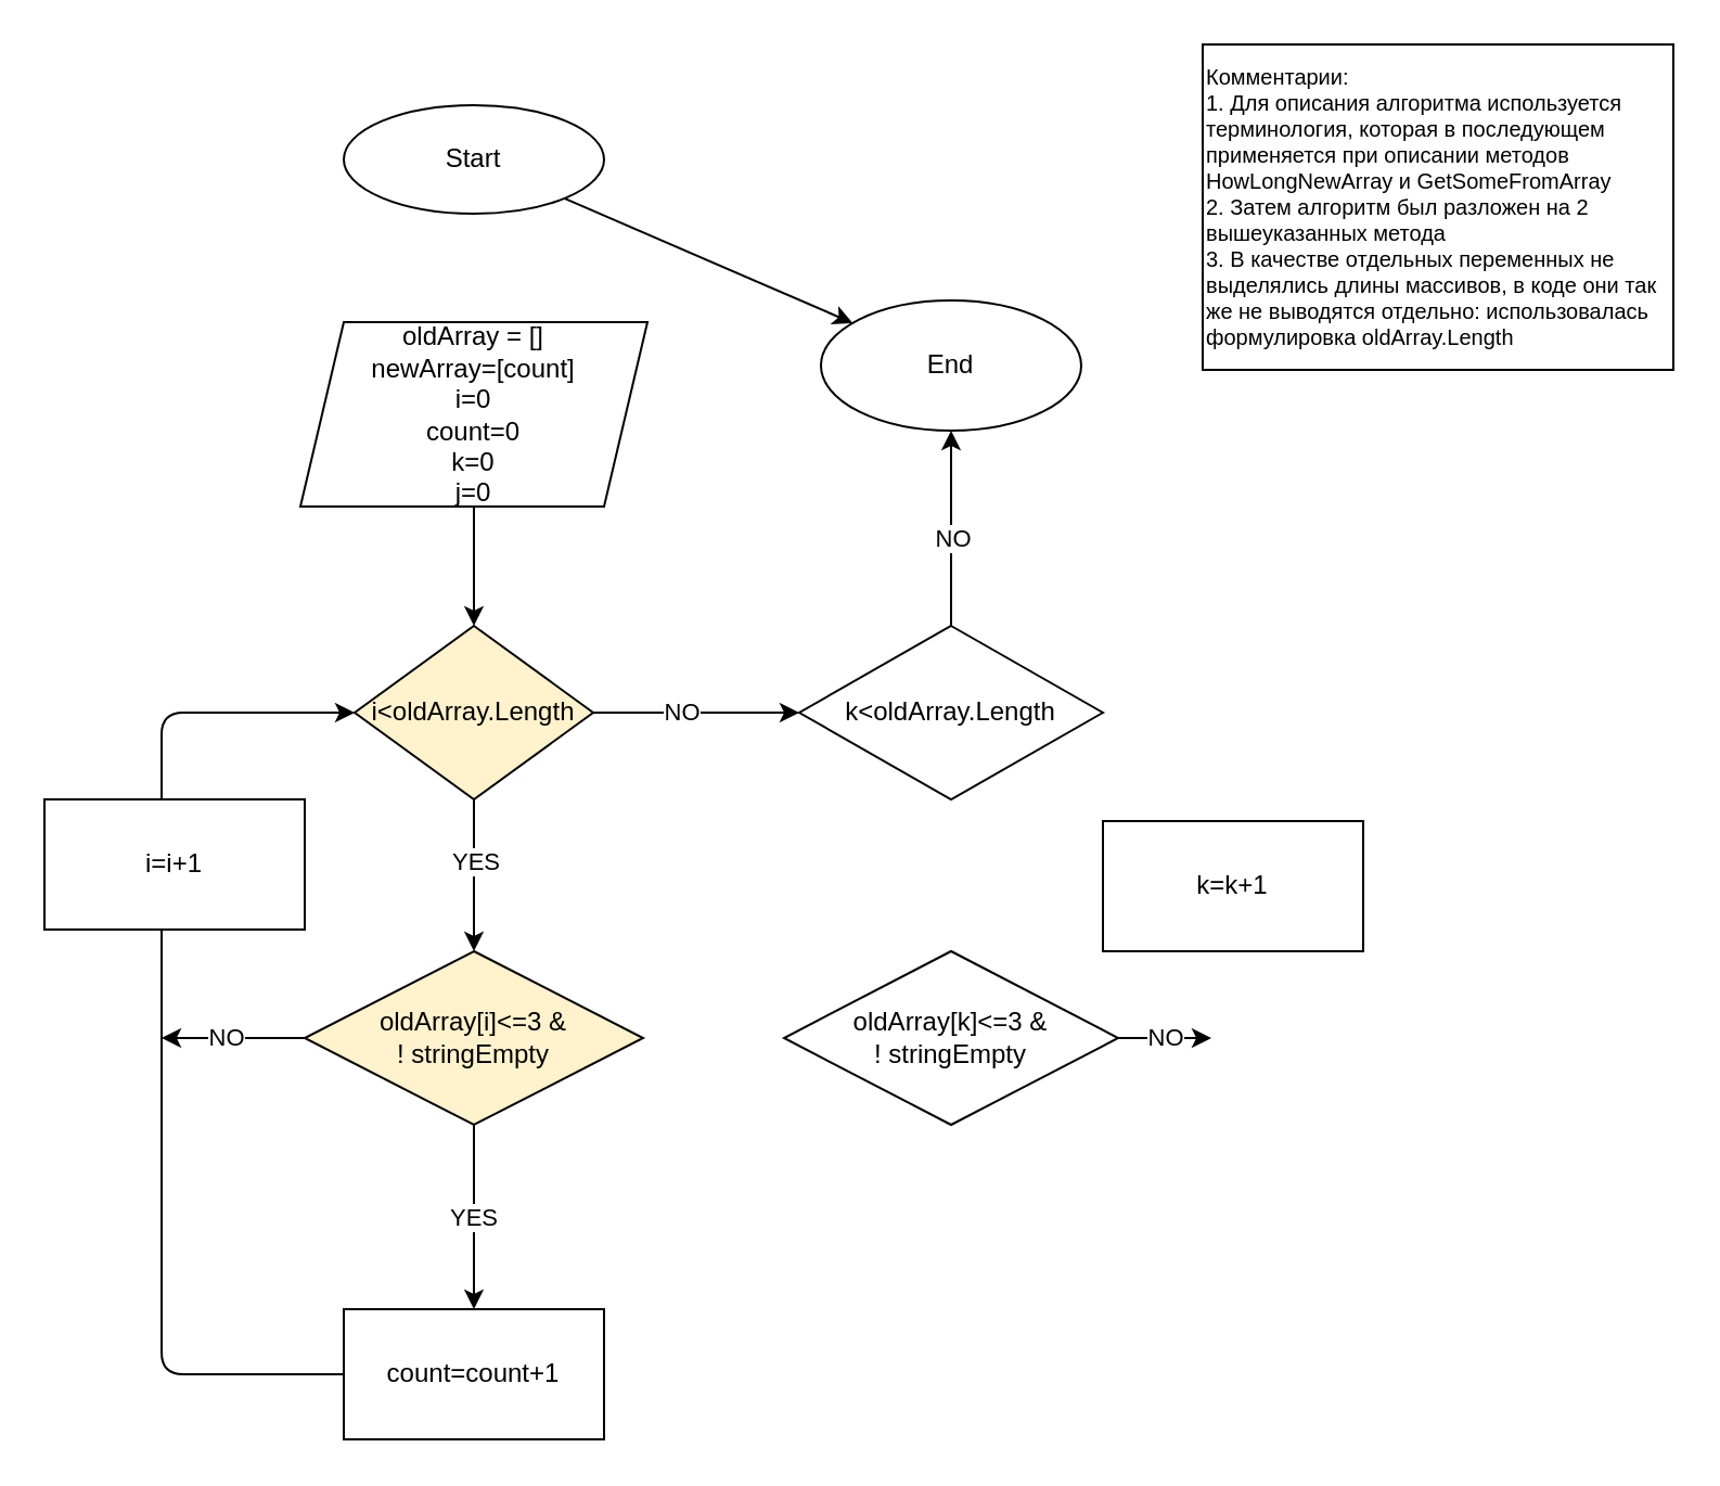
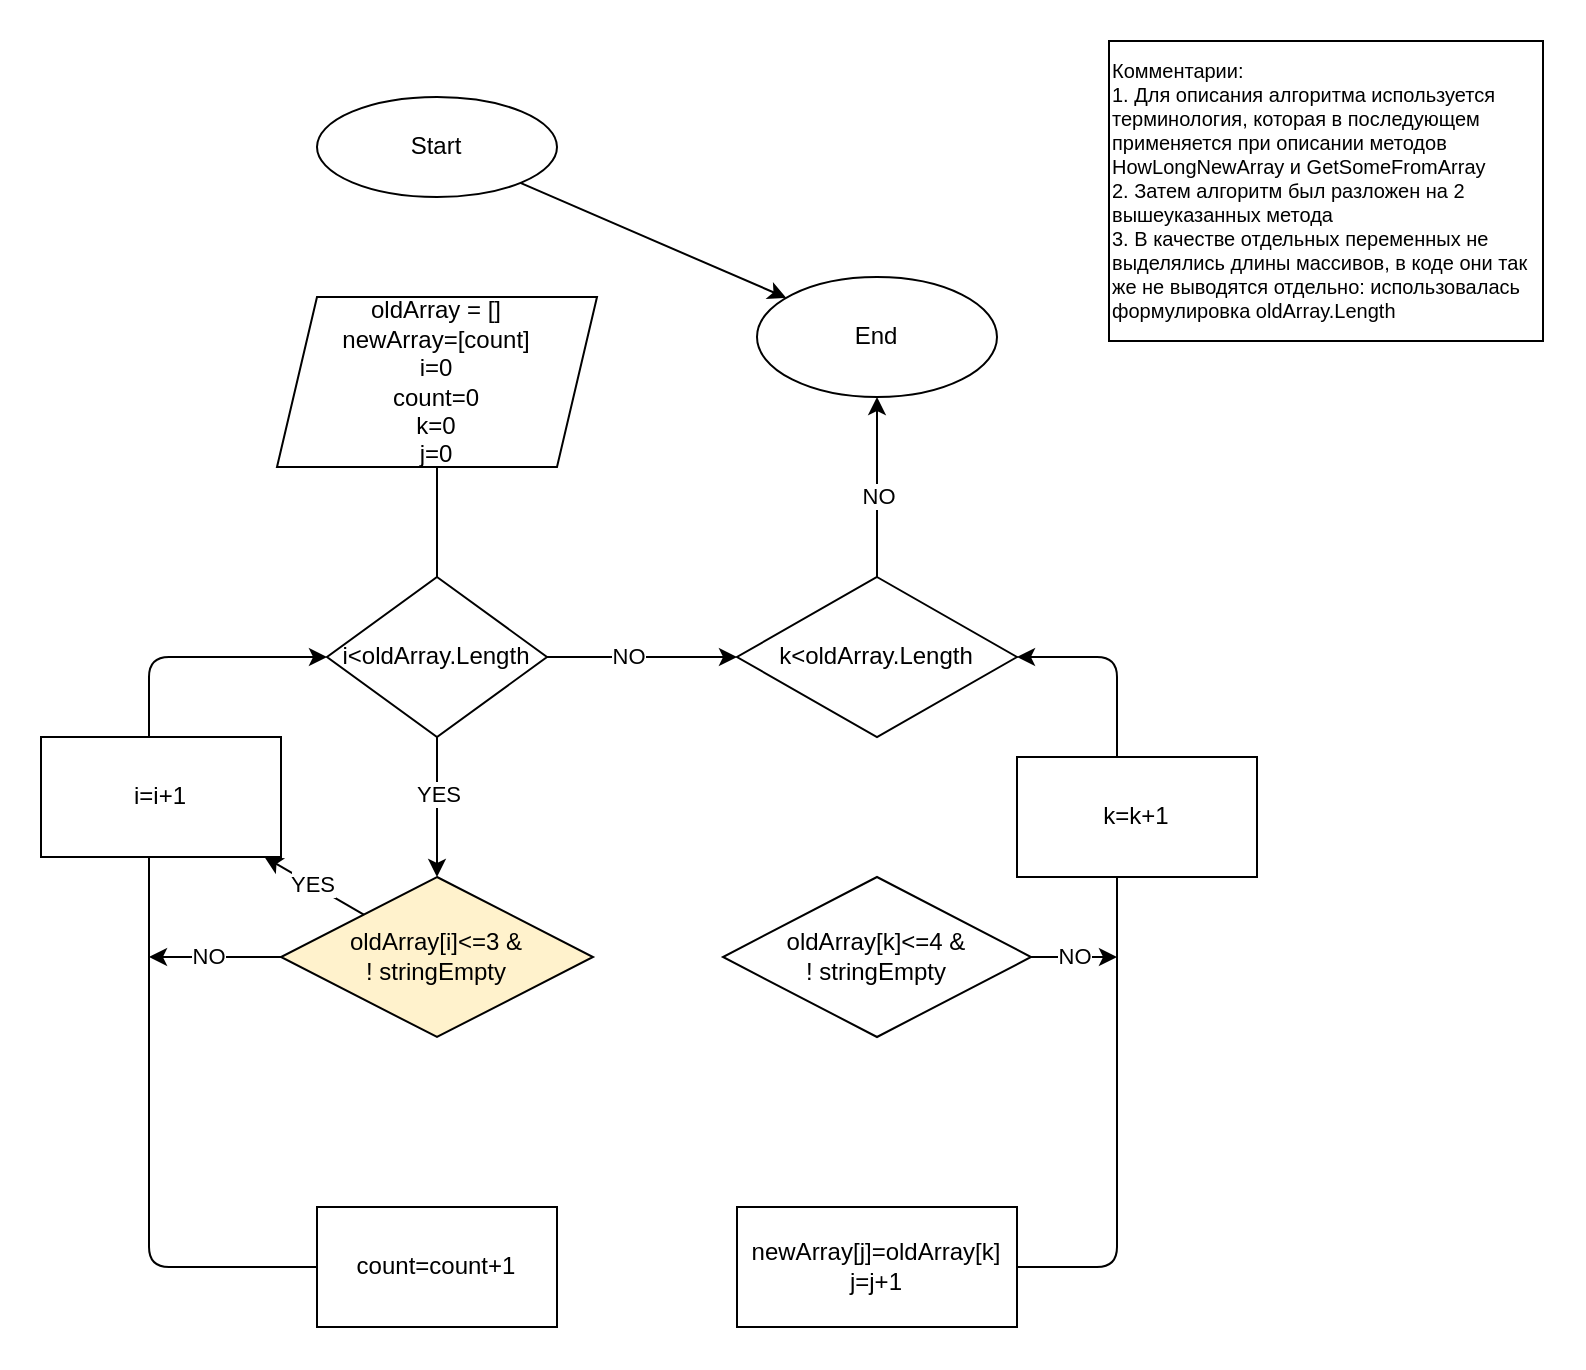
- <mxCell id="20" style="edgeStyle=none;html=1;exitX=0.5;exitY=1;exitDx=0;exitDy=0;entryX=0.5;entryY=0;entryDx=0;entryDy=0;" edge="1" parent="1" source="6" target="21"><mxGeometry relative="1" as="geometry"><mxPoint x="138" y="258" as="targetPoint" /><mxPoint x="218" y="258" as="sourcePoint" /></mxGeometry></mxCell>
+ <mxCell id="20" style="edgeStyle=none;html=1;exitX=0.5;exitY=1;exitDx=0;exitDy=0;entryX=0.5;entryY=0;entryDx=0;entryDy=0;endArrow=none;" edge="1" parent="1" source="6" target="21"><mxGeometry relative="1" as="geometry"><mxPoint x="138" y="258" as="targetPoint" /><mxPoint x="218" y="258" as="sourcePoint" /></mxGeometry></mxCell>
- <mxCell id="21" value="i&amp;lt;oldArray.Length" style="rhombus;whiteSpace=wrap;html=1;fillColor=#fff2cc;" parent="1" vertex="1"><mxGeometry x="163" y="288" width="110" height="80" as="geometry" /></mxCell>
+ <mxCell id="21" value="i&amp;lt;oldArray.Length" style="rhombus;whiteSpace=wrap;html=1;" parent="1" vertex="1"><mxGeometry x="163" y="288" width="110" height="80" as="geometry" /></mxCell>
- <mxCell id="16" value="oldArray[k]&amp;lt;=3 &amp;amp;&lt;br&gt;! stringEmpty" style="rhombus;whiteSpace=wrap;html=1;" parent="1" vertex="1"><mxGeometry x="361" y="438" width="154" height="80" as="geometry" /></mxCell>
+ <mxCell id="16" value="oldArray[k]&amp;lt;=4 &amp;amp;&lt;br&gt;! stringEmpty" style="rhombus;whiteSpace=wrap;html=1;" parent="1" vertex="1"><mxGeometry x="361" y="438" width="154" height="80" as="geometry" /></mxCell>
- <mxCell id="7" value="YES" style="edgeStyle=none;html=1;" parent="1" source="12" target="14" edge="1"><mxGeometry relative="1" as="geometry" /></mxCell>
+ <mxCell id="7" value="YES" style="edgeStyle=none;html=1;" parent="1" source="12" target="26" edge="1"><mxGeometry relative="1" as="geometry" /></mxCell>
+ <mxCell id="17" style="edgeStyle=none;html=1;exitX=1;exitY=0.5;exitDx=0;exitDy=0;entryX=1;entryY=0.5;entryDx=0;entryDy=0;" parent="1" source="18" target="24" edge="1"><mxGeometry relative="1" as="geometry"><mxPoint x="528" y="503" as="targetPoint" /><Array as="points"><mxPoint x="558" y="633" /><mxPoint x="558" y="418" /><mxPoint x="558" y="328" /></Array></mxGeometry></mxCell>
+ <mxCell id="18" value="newArray[j]=oldArray[k]&lt;br&gt;j=j+1" style="whiteSpace=wrap;html=1;" parent="1" vertex="1"><mxGeometry x="368" y="603" width="140" height="60" as="geometry" /></mxCell>
